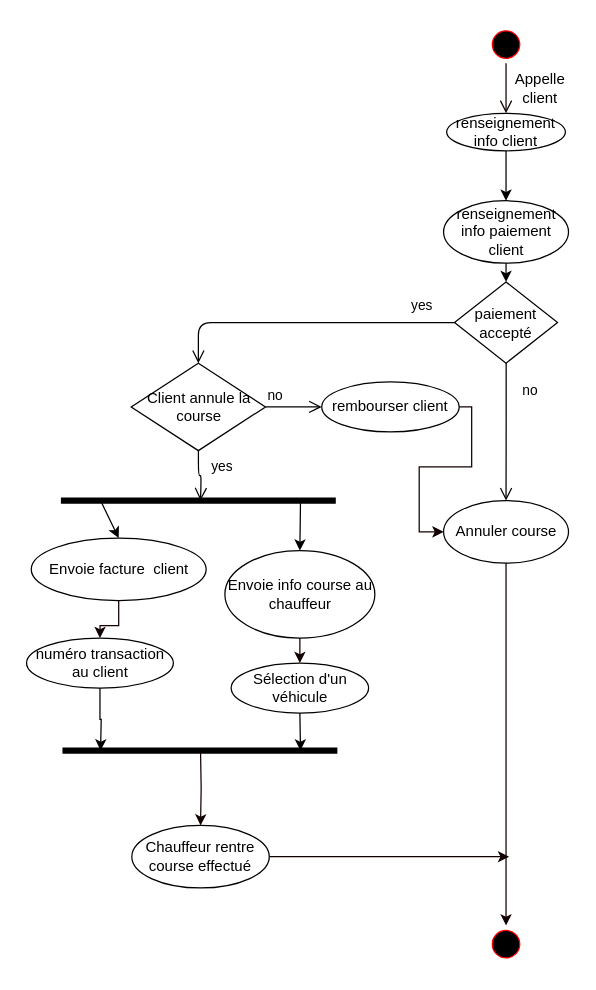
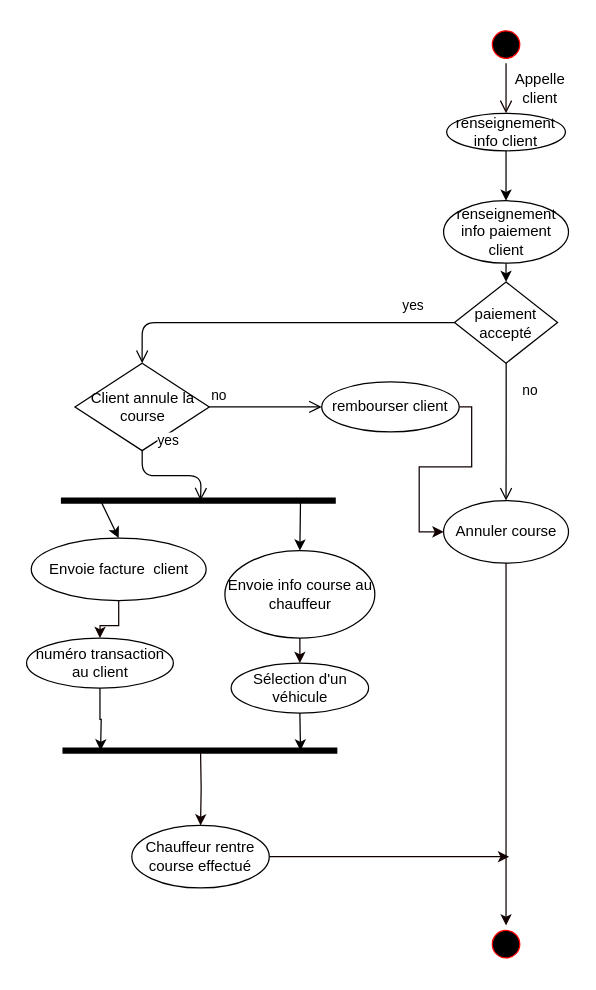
- <mxCell id="26" value="Client annule la course" style="rhombus;whiteSpace=wrap;html=1;" vertex="1" parent="1"><mxGeometry x="104.5" y="290" width="107.5" height="70" as="geometry" /></mxCell>
+ <mxCell id="26" value="Client annule la course" style="rhombus;whiteSpace=wrap;html=1;" vertex="1" parent="1"><mxGeometry x="59.5" y="290" width="107.5" height="70" as="geometry" /></mxCell>
